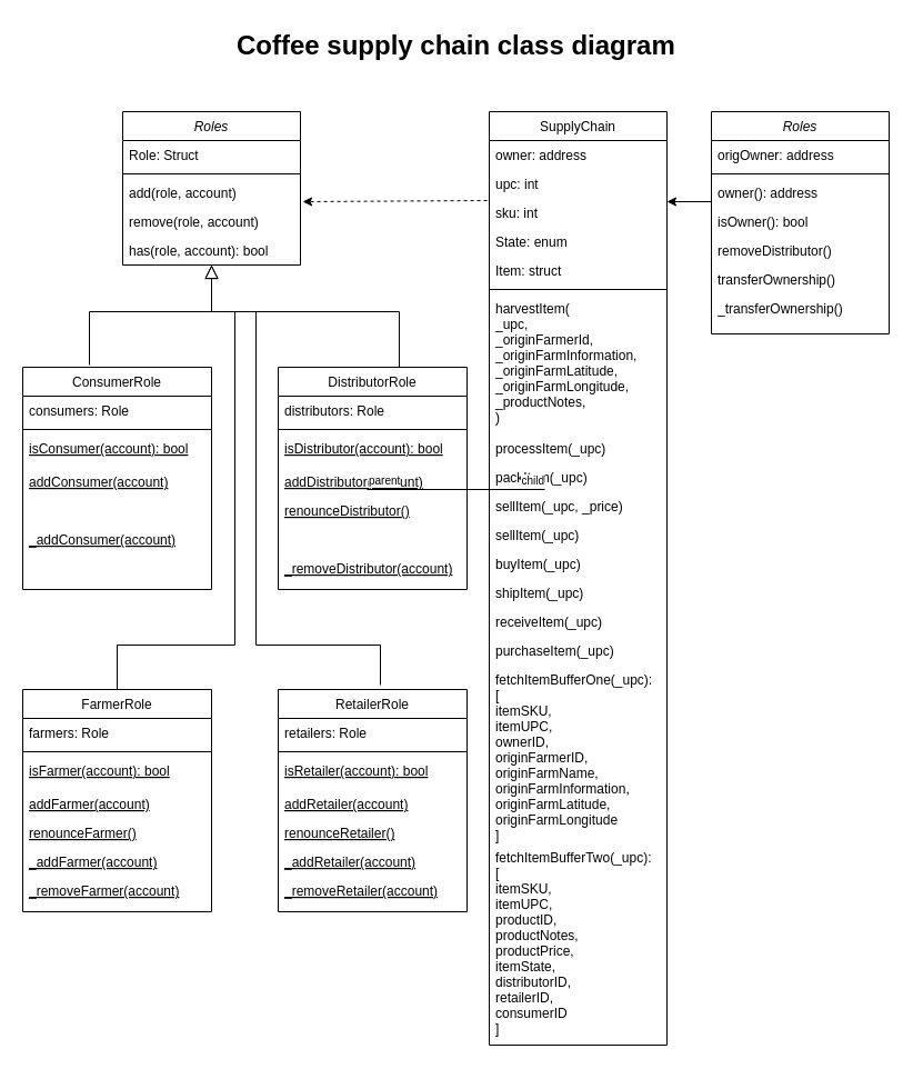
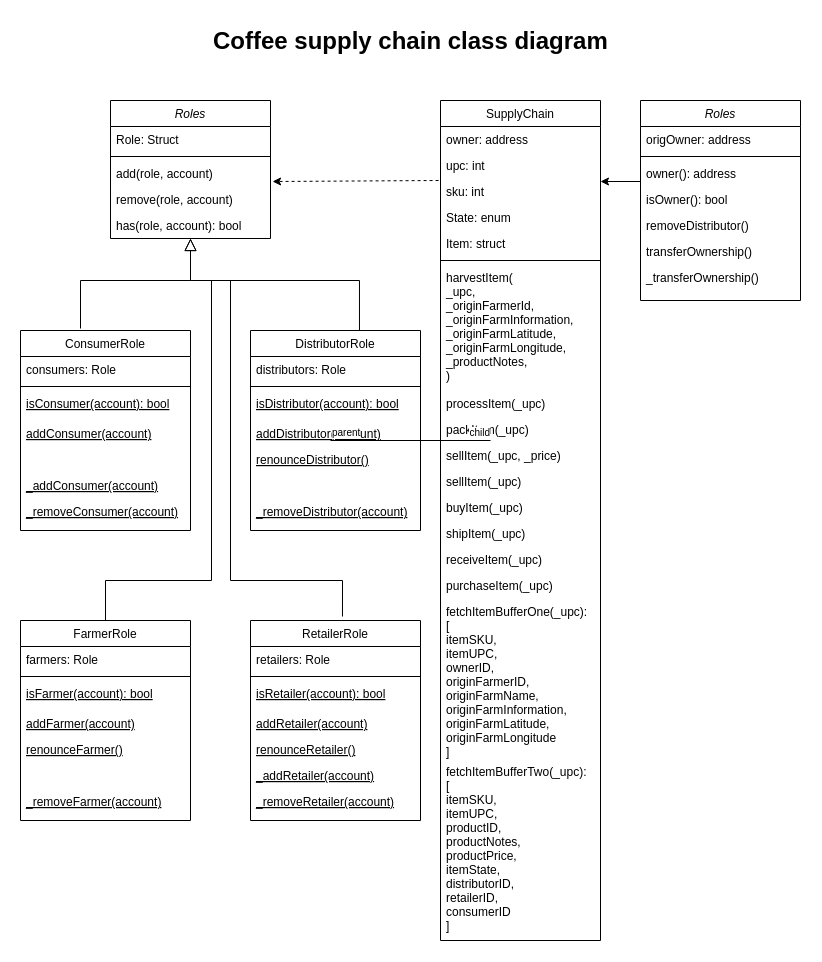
+ <mxCell id="45" value="_removeConsumer(account)" style="text;align=left;verticalAlign=top;spacingLeft=4;spacingRight=4;overflow=hidden;rotatable=0;points=[[0,0.5],[1,0.5]];portConstraint=eastwest;fontStyle=4" vertex="1" parent="1"><mxGeometry x="20" y="498" width="170" height="32" as="geometry" /></mxCell>
- <mxCell id="59" value="_addFarmer(account)" style="text;align=left;verticalAlign=top;spacingLeft=4;spacingRight=4;overflow=hidden;rotatable=0;points=[[0,0.5],[1,0.5]];portConstraint=eastwest;fontStyle=4" vertex="1" parent="1"><mxGeometry x="20" y="762" width="170" height="26" as="geometry" /></mxCell>
